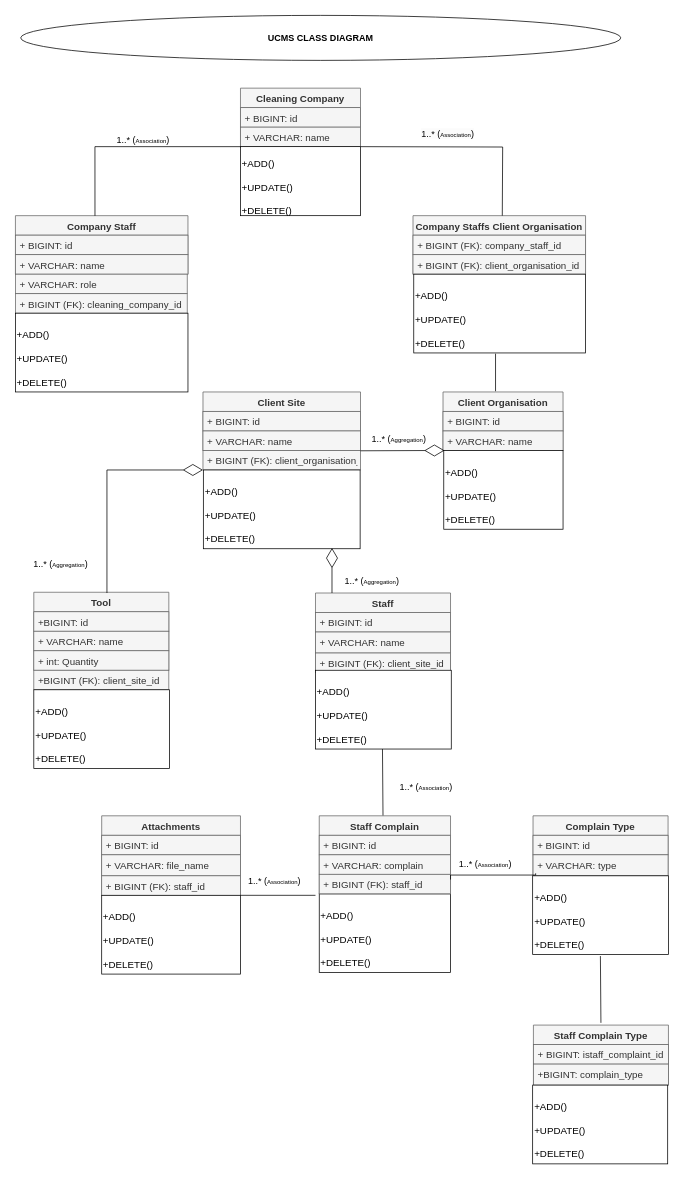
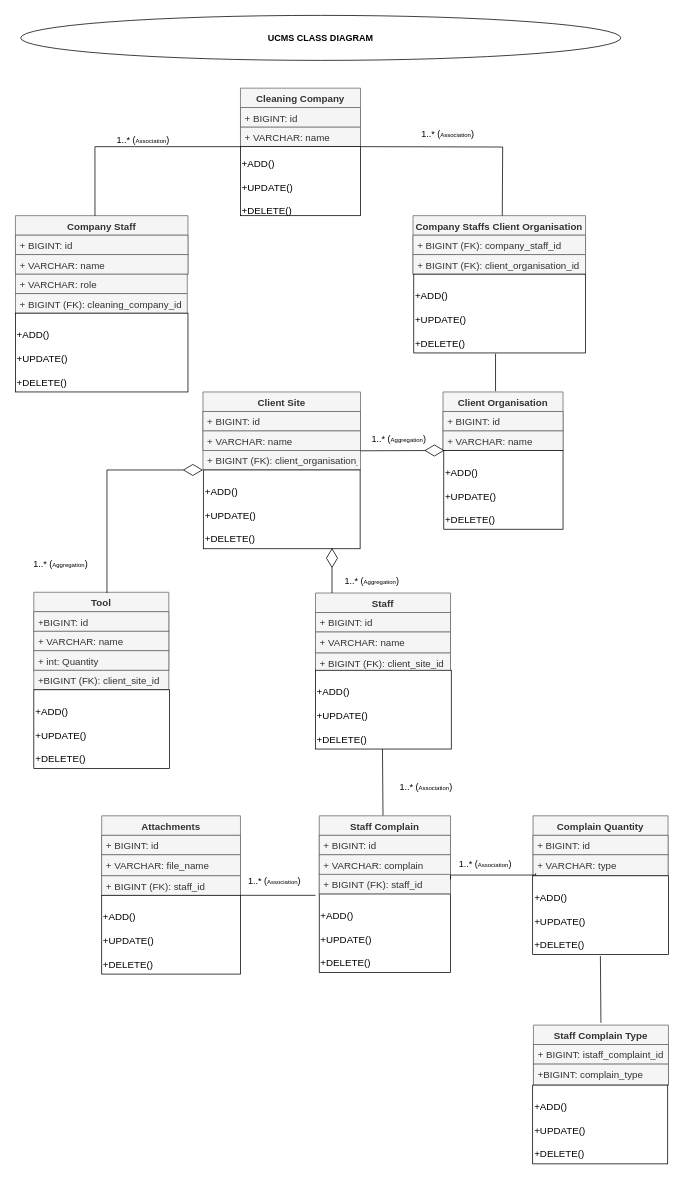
- <mxCell id="59" value="Complain Type" style="swimlane;fontStyle=1;align=center;verticalAlign=top;childLayout=stackLayout;horizontal=1;startSize=26;horizontalStack=0;resizeParent=1;resizeParentMax=0;resizeLast=0;collapsible=1;marginBottom=0;fillColor=#f5f5f5;fontColor=#333333;strokeColor=#666666;fontSize=13;movable=0;resizable=0;rotatable=0;deletable=0;editable=0;connectable=0;" parent="1" vertex="1"><mxGeometry x="710" y="1087" width="180" height="80" as="geometry" /></mxCell>
+ <mxCell id="59" value="Complain Quantity" style="swimlane;fontStyle=1;align=center;verticalAlign=top;childLayout=stackLayout;horizontal=1;startSize=26;horizontalStack=0;resizeParent=1;resizeParentMax=0;resizeLast=0;collapsible=1;marginBottom=0;fillColor=#f5f5f5;fontColor=#333333;strokeColor=#666666;fontSize=13;movable=0;resizable=0;rotatable=0;deletable=0;editable=0;connectable=0;" parent="1" vertex="1"><mxGeometry x="710" y="1087" width="180" height="80" as="geometry" /></mxCell>
